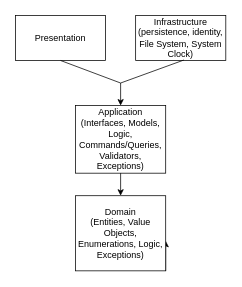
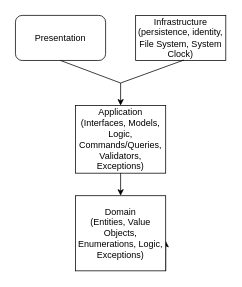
- <mxCell id="2" value="Presentation" style="rounded=0;whiteSpace=wrap;html=1;" vertex="1" parent="1"><mxGeometry x="20" y="20" width="120" height="60" as="geometry" /></mxCell>
+ <mxCell id="2" value="Presentation" style="whiteSpace=wrap;html=1;rounded=1;" vertex="1" parent="1"><mxGeometry x="20" y="20" width="120" height="60" as="geometry" /></mxCell>
